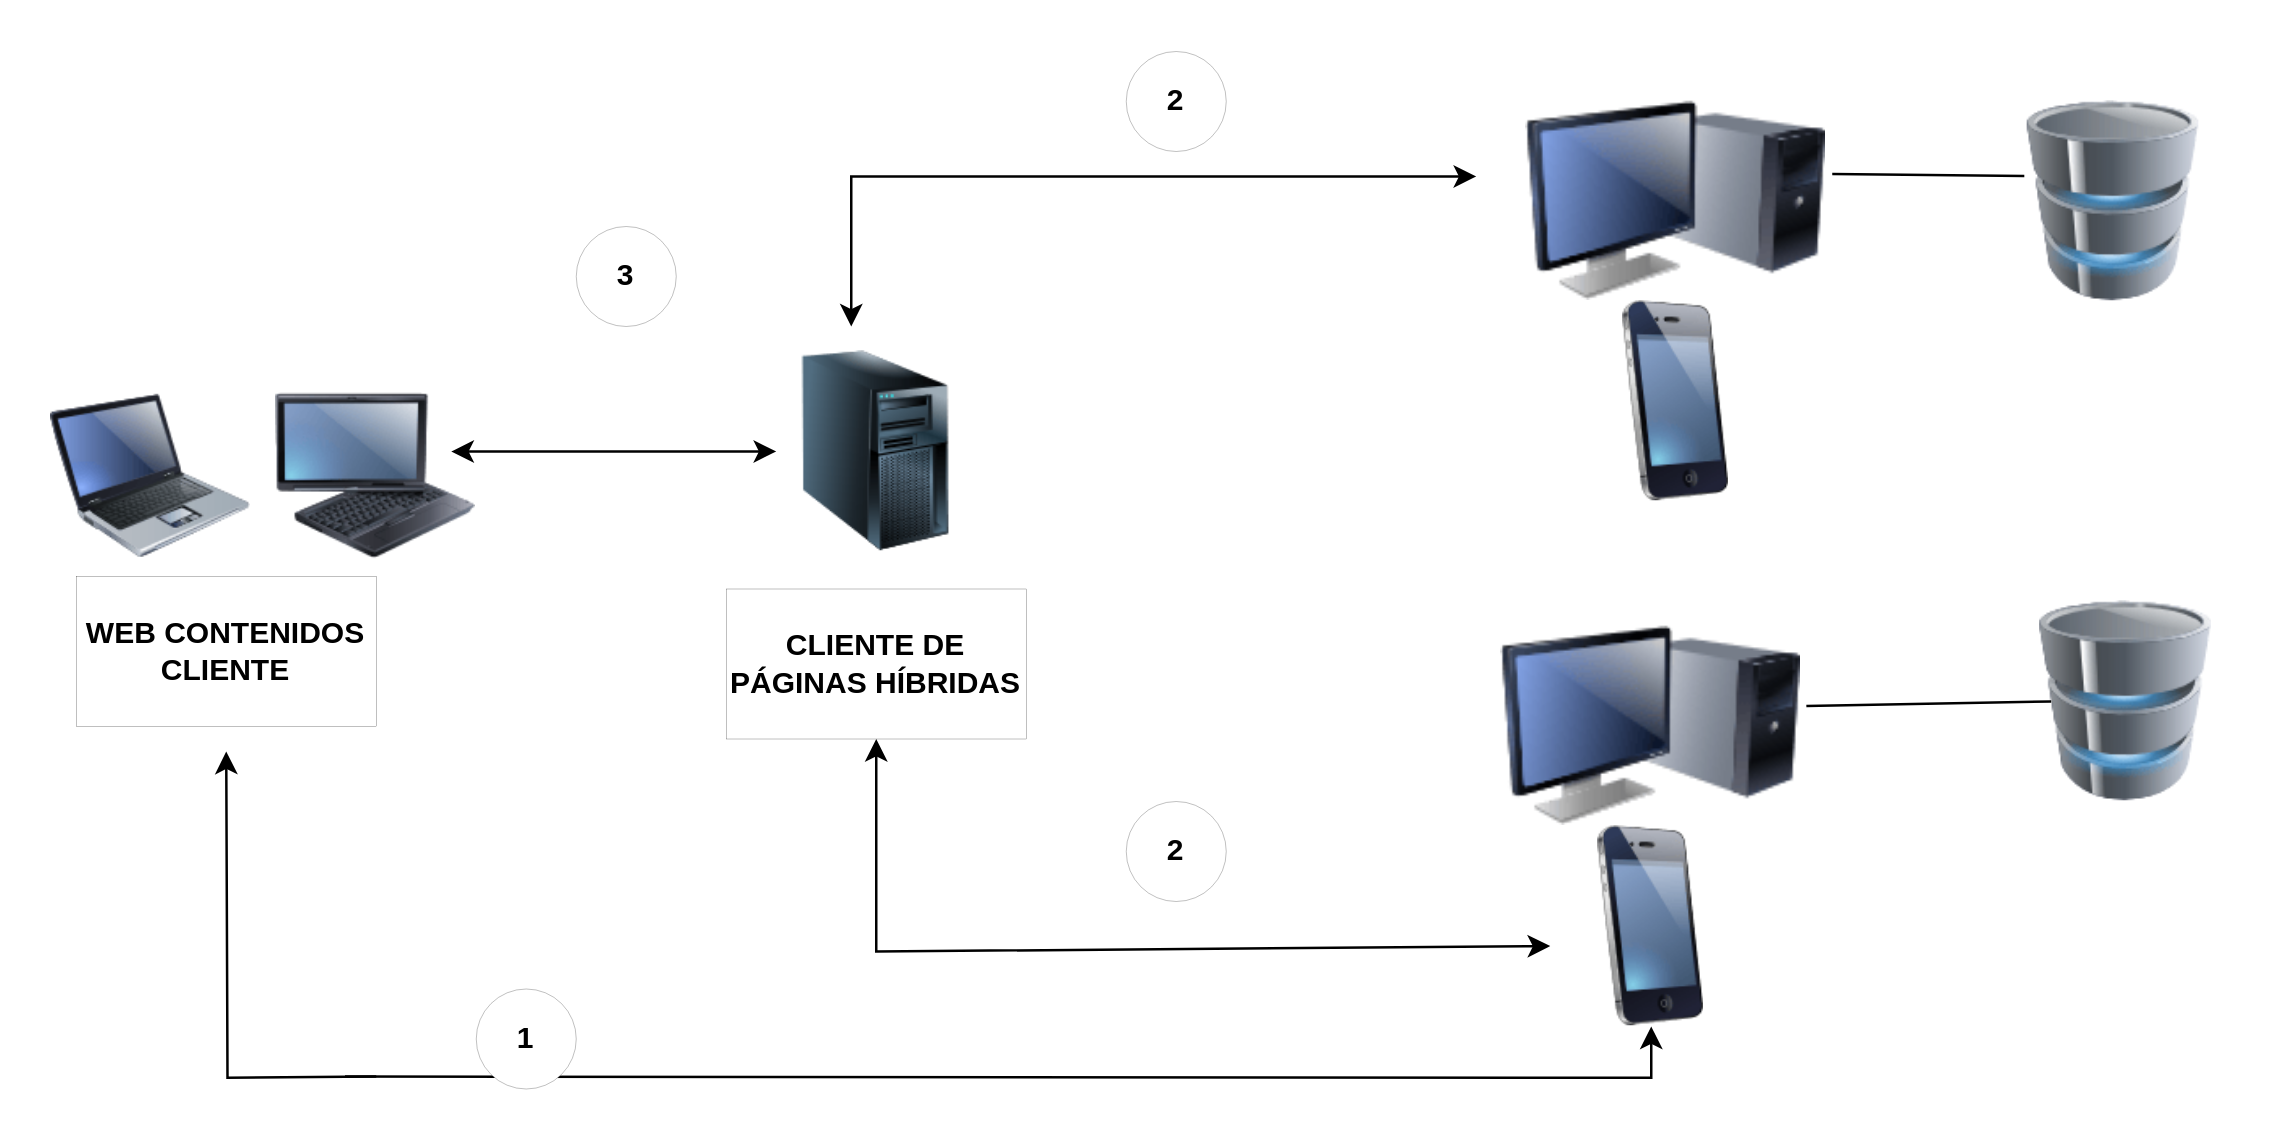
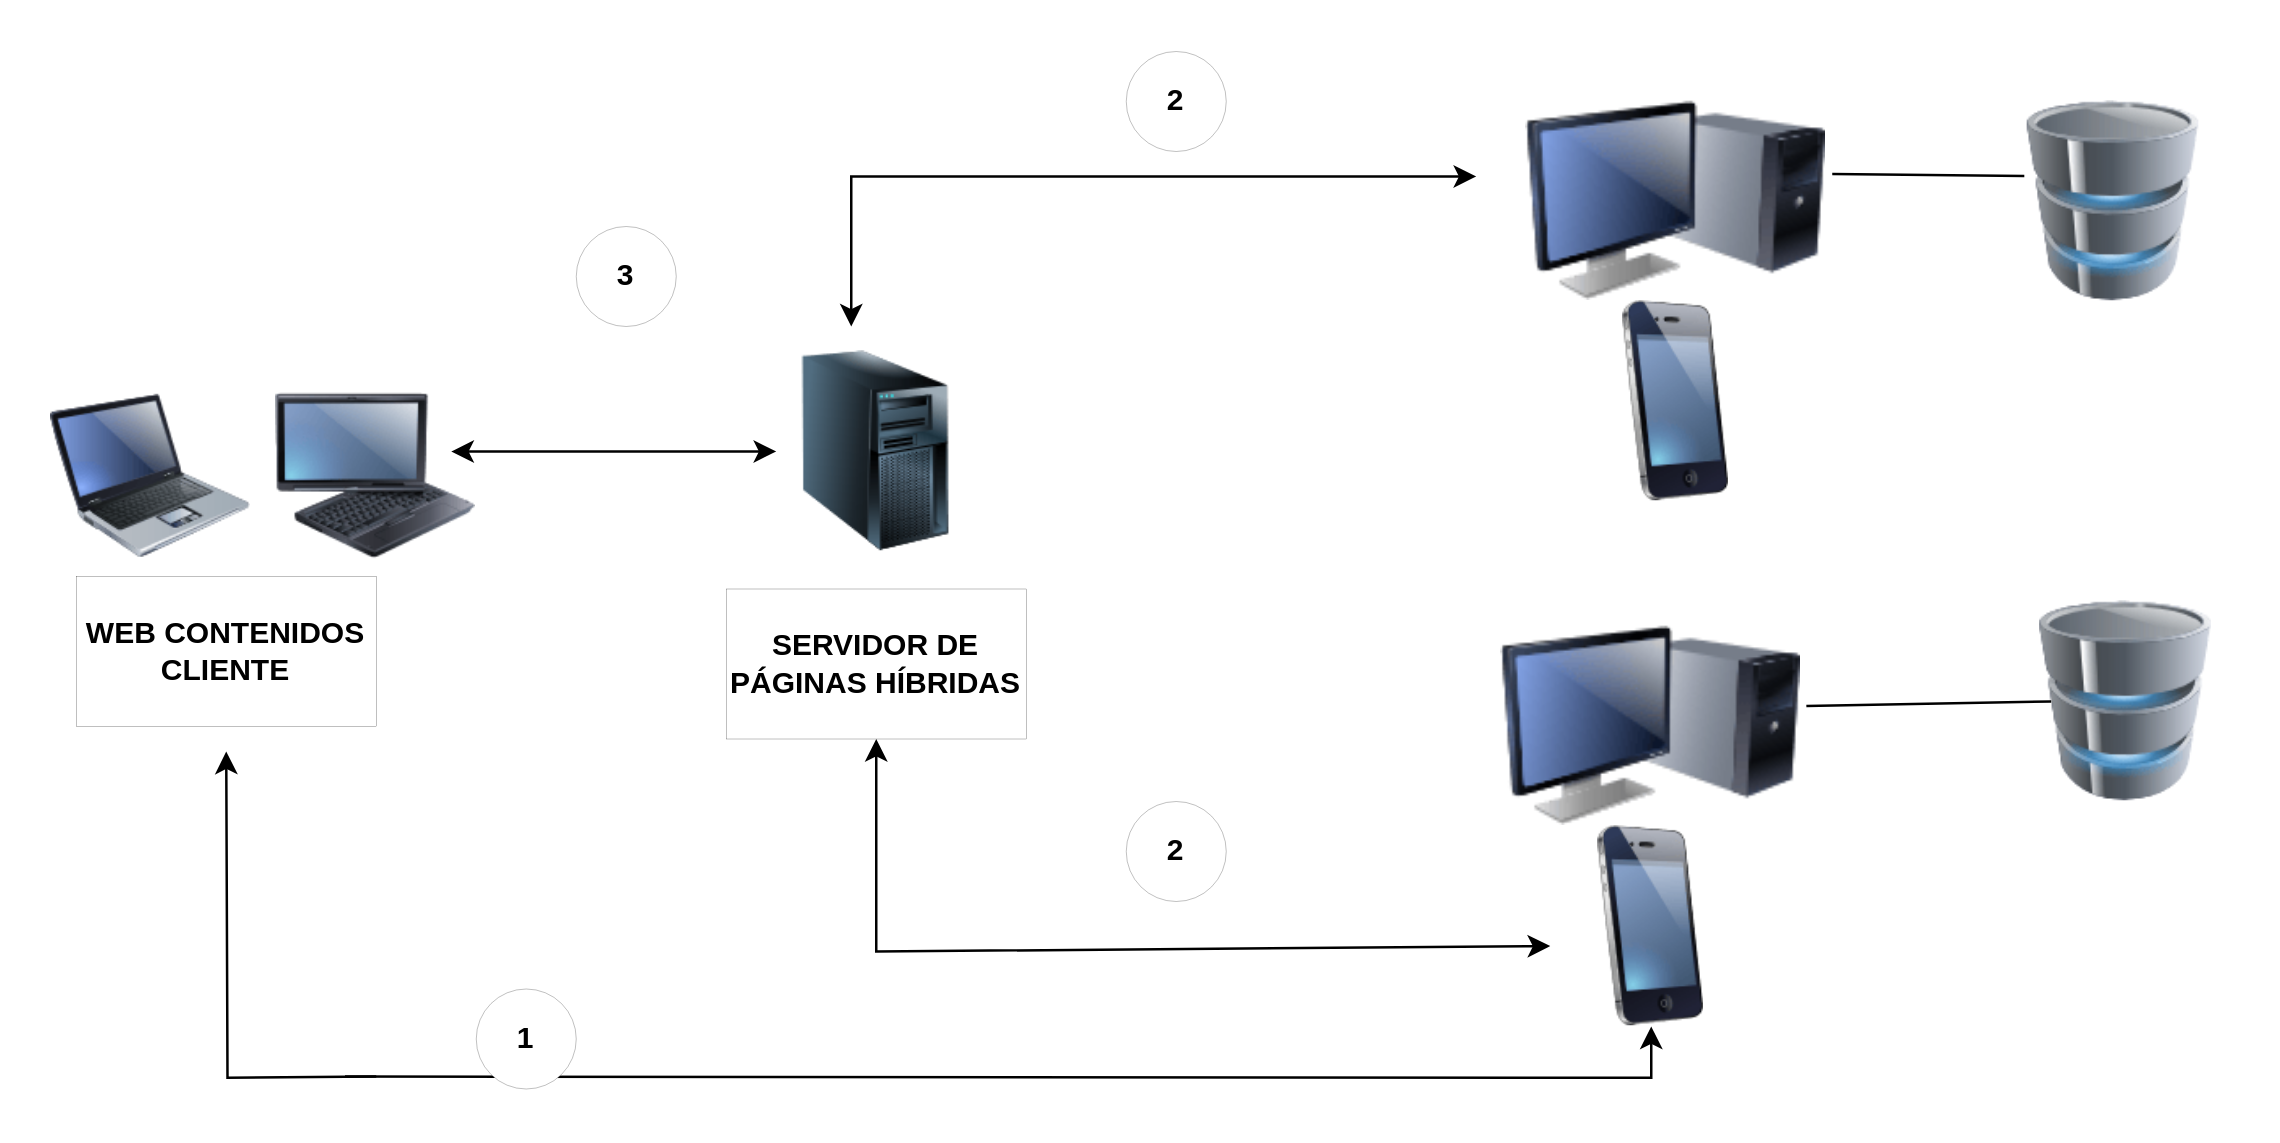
- <mxCell id="19" value="CLIENTE DE PÁGINAS HÍBRIDAS" style="rounded=0;whiteSpace=wrap;html=1;strokeWidth=0;fontStyle=1" vertex="1" parent="1"><mxGeometry x="290" y="235" width="120" height="60" as="geometry" /></mxCell>
+ <mxCell id="19" value="SERVIDOR DE PÁGINAS HÍBRIDAS" style="rounded=0;whiteSpace=wrap;html=1;strokeWidth=0;fontStyle=1" vertex="1" parent="1"><mxGeometry x="290" y="235" width="120" height="60" as="geometry" /></mxCell>
